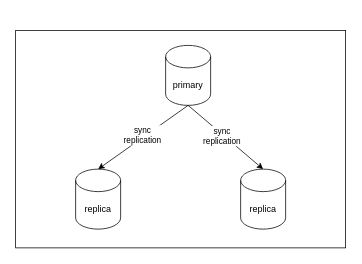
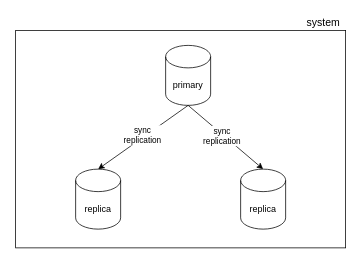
+ <mxCell id="10" value="system" style="text;html=1;align=center;verticalAlign=middle;resizable=0;points=[];autosize=1;strokeColor=none;fontSize=14;" vertex="1" parent="1"><mxGeometry x="400" y="20" width="60" height="20" as="geometry" /></mxCell>
